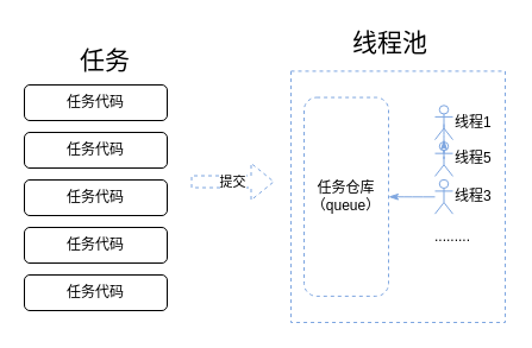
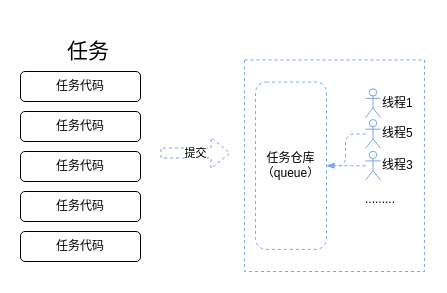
- <mxCell id="10" value="&lt;font style=&quot;font-size: 21px&quot;&gt;线程池&lt;/font&gt;" style="text;html=1;resizable=0;points=[];autosize=1;align=left;verticalAlign=top;spacingTop=-4;" parent="9" vertex="1"><mxGeometry x="50" width="80" height="20" as="geometry" /></mxCell>
- <mxCell id="14" value="" style="edgeStyle=orthogonalEdgeStyle;rounded=1;orthogonalLoop=1;jettySize=auto;html=1;dashed=1;endArrow=classicThin;endFill=1;strokeColor=#7EA6E0;" parent="9" source="15" target="13" edge="1"><mxGeometry relative="1" as="geometry" /></mxCell>
+ <mxCell id="14" value="" style="edgeStyle=orthogonalEdgeStyle;rounded=1;orthogonalLoop=1;jettySize=auto;html=1;dashed=1;endArrow=classicThin;endFill=1;strokeColor=#7EA6E0;" parent="9" source="15" target="12" edge="1"><mxGeometry relative="1" as="geometry" /></mxCell>
- <mxCell id="16" value="" style="edgeStyle=orthogonalEdgeStyle;rounded=1;orthogonalLoop=1;jettySize=auto;html=1;dashed=0;endArrow=classicThin;endFill=1;strokeColor=#7EA6E0;" parent="9" source="17" target="12" edge="1"><mxGeometry relative="1" as="geometry" /></mxCell>
+ <mxCell id="16" value="" style="edgeStyle=orthogonalEdgeStyle;rounded=1;orthogonalLoop=1;jettySize=auto;html=1;dashed=1;endArrow=classicThin;endFill=1;strokeColor=#7EA6E0;" parent="9" source="17" target="12" edge="1"><mxGeometry relative="1" as="geometry" /></mxCell>
